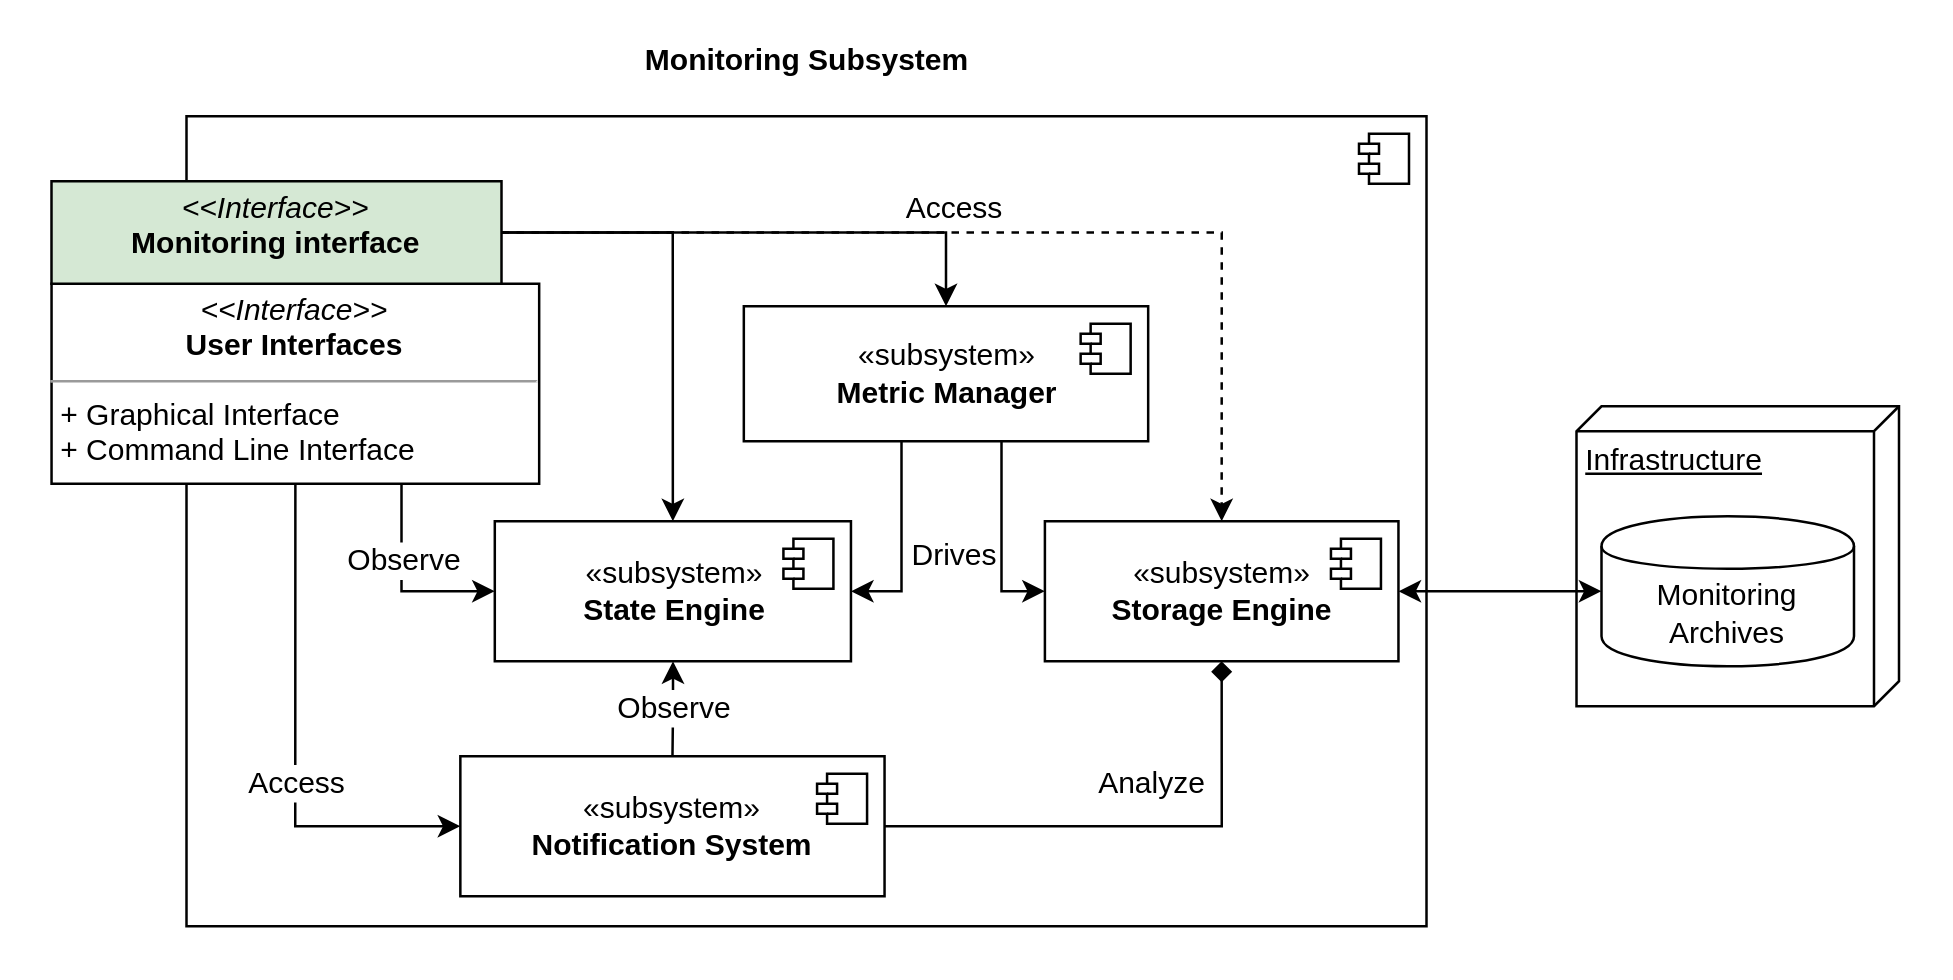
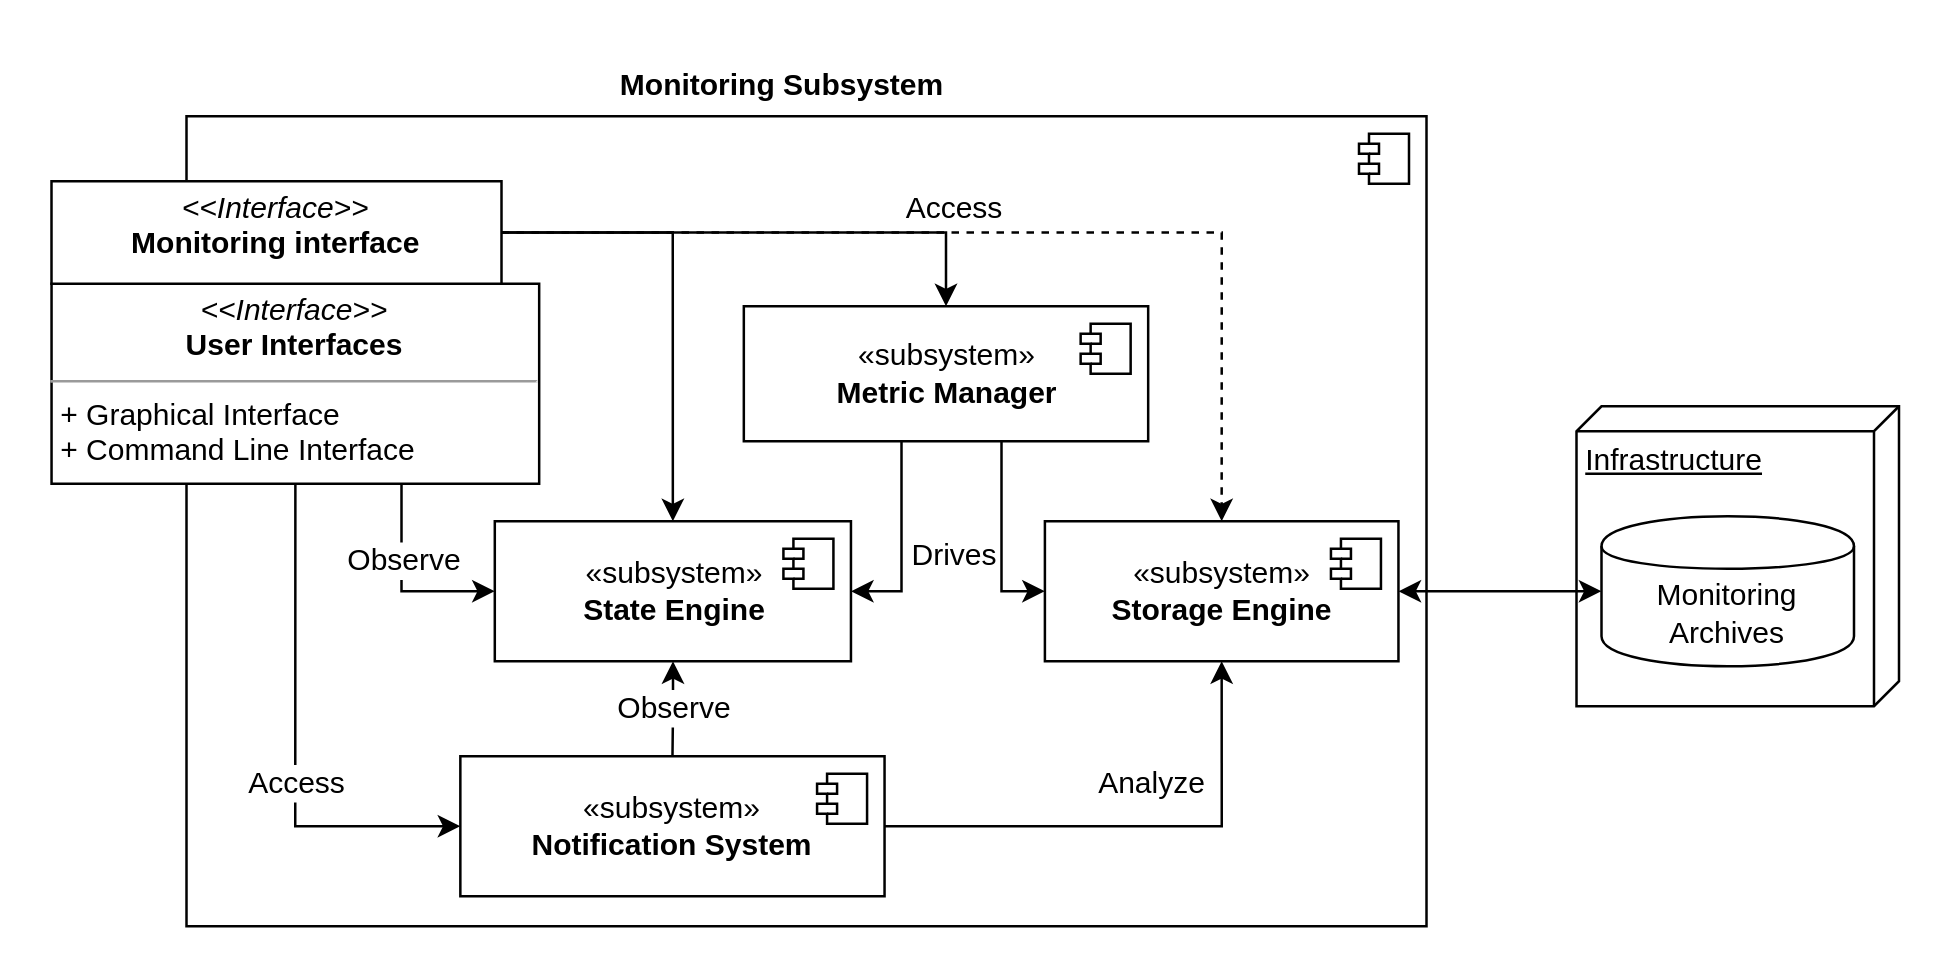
- <mxCell id="24" value="Monitoring Subsystem" style="text;align=center;fontStyle=1;verticalAlign=middle;spacingLeft=3;spacingRight=3;strokeColor=none;rotatable=0;points=[[0,0.5],[1,0.5]];portConstraint=eastwest;" parent="1" vertex="1"><mxGeometry x="157.5" y="10" width="330" height="26" as="geometry" /></mxCell>
+ <mxCell id="24" value="Monitoring Subsystem" style="text;align=center;fontStyle=1;verticalAlign=middle;spacingLeft=3;spacingRight=3;strokeColor=none;rotatable=0;points=[[0,0.5],[1,0.5]];portConstraint=eastwest;" parent="1" vertex="1"><mxGeometry x="147.5" y="20" width="330" height="26" as="geometry" /></mxCell>
- <mxCell id="29" value="&lt;p style=&quot;margin: 0px ; margin-top: 4px ; text-align: center&quot;&gt;&lt;i&gt;&amp;lt;&amp;lt;Interface&amp;gt;&amp;gt;&lt;/i&gt;&lt;br&gt;&lt;b&gt;Monitoring interface&lt;/b&gt;&lt;/p&gt;" style="verticalAlign=top;align=left;overflow=fill;fontSize=12;fontFamily=Helvetica;html=1;fillColor=#d5e8d4;" parent="1" vertex="1"><mxGeometry x="20" y="72" width="180" height="41" as="geometry" /></mxCell>
+ <mxCell id="29" value="&lt;p style=&quot;margin: 0px ; margin-top: 4px ; text-align: center&quot;&gt;&lt;i&gt;&amp;lt;&amp;lt;Interface&amp;gt;&amp;gt;&lt;/i&gt;&lt;br&gt;&lt;b&gt;Monitoring interface&lt;/b&gt;&lt;/p&gt;" style="verticalAlign=top;align=left;overflow=fill;fontSize=12;fontFamily=Helvetica;html=1;" parent="1" vertex="1"><mxGeometry x="20" y="72" width="180" height="41" as="geometry" /></mxCell>
- <mxCell id="10" style="edgeStyle=orthogonalEdgeStyle;rounded=0;orthogonalLoop=1;jettySize=auto;html=1;entryX=0.5;entryY=1;entryDx=0;entryDy=0;startArrow=none;startFill=0;endArrow=diamond;endFill=1;" parent="2" source="12" target="4" edge="1"><mxGeometry relative="1" as="geometry" /></mxCell>
+ <mxCell id="10" style="edgeStyle=orthogonalEdgeStyle;rounded=0;orthogonalLoop=1;jettySize=auto;html=1;entryX=0.5;entryY=1;entryDx=0;entryDy=0;startArrow=none;startFill=0;endArrow=classic;endFill=1;" parent="2" source="12" target="4" edge="1"><mxGeometry relative="1" as="geometry" /></mxCell>
